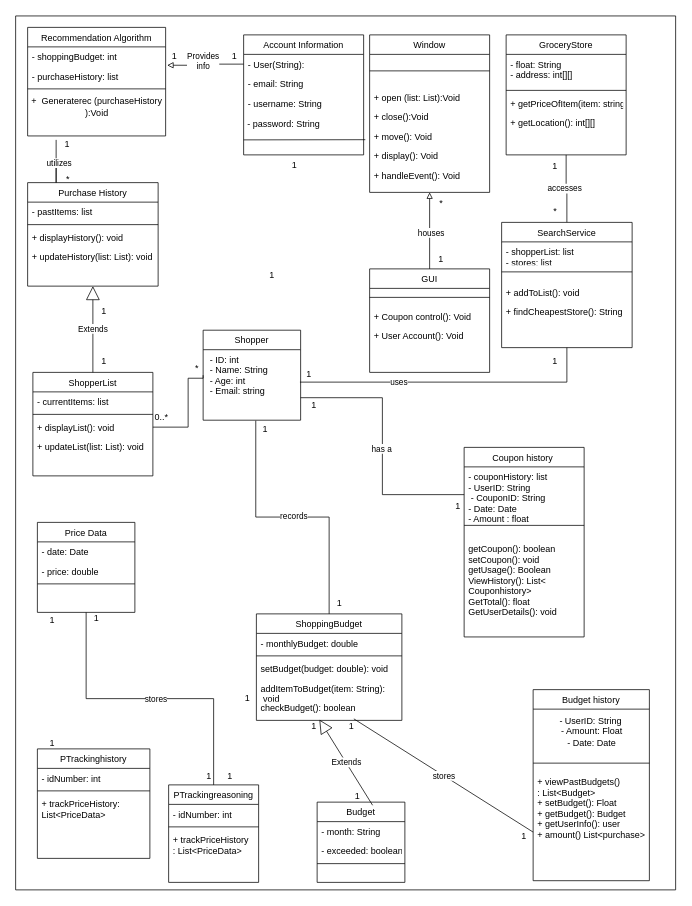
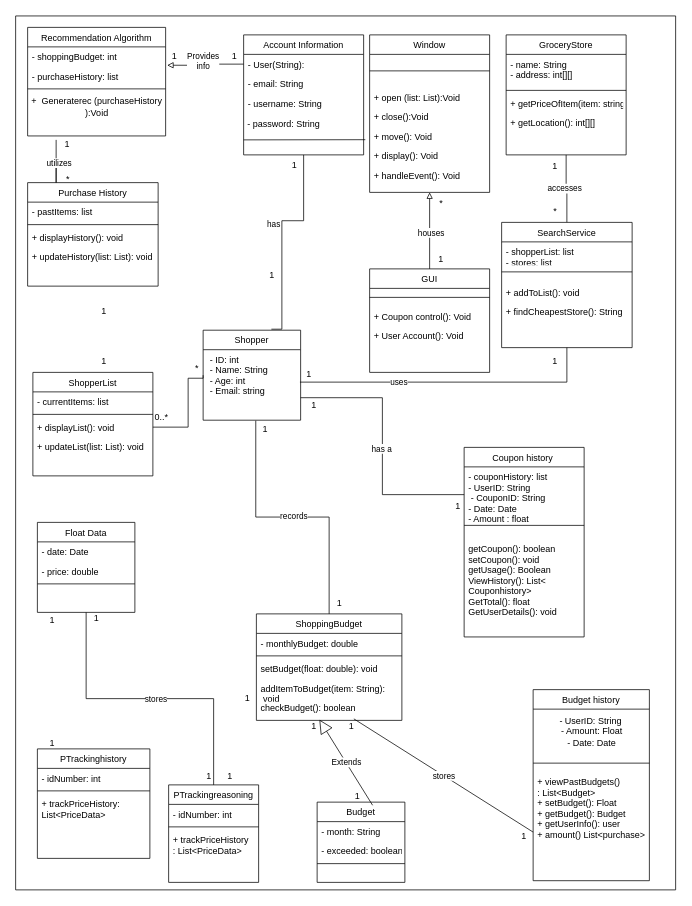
- <mxCell id="99" value="- float: String&#10;- address: int[][]" style="text;align=left;verticalAlign=top;spacingLeft=4;spacingRight=4;overflow=hidden;rotatable=0;points=[[0,0.5],[1,0.5]];portConstraint=eastwest;" vertex="1" parent="98"><mxGeometry y="26" width="160" height="44" as="geometry" /></mxCell>
+ <mxCell id="99" value="- name: String&#10;- address: int[][]" style="text;align=left;verticalAlign=top;spacingLeft=4;spacingRight=4;overflow=hidden;rotatable=0;points=[[0,0.5],[1,0.5]];portConstraint=eastwest;" vertex="1" parent="98"><mxGeometry y="26" width="160" height="44" as="geometry" /></mxCell>
+ <mxCell id="16" style="edgeStyle=orthogonalEdgeStyle;rounded=0;orthogonalLoop=1;jettySize=auto;html=1;exitX=0.5;exitY=1;exitDx=0;exitDy=0;entryX=0.7;entryY=-0.011;entryDx=0;entryDy=0;entryPerimeter=0;endArrow=none;endFill=0;" edge="1" parent="2" source="18" target="68"><mxGeometry relative="1" as="geometry"><mxPoint x="339" y="197.25" as="sourcePoint" /><mxPoint x="354" y="465.25" as="targetPoint" /><Array as="points"><mxPoint x="384" y="273" /><mxPoint x="355" y="273" /></Array></mxGeometry></mxCell>
+ <mxCell id="17" value="has" style="edgeLabel;html=1;align=center;verticalAlign=middle;resizable=0;points=[];" connectable="0" vertex="1" parent="16"><mxGeometry x="-0.118" relative="1" as="geometry"><mxPoint x="-12" as="offset" /></mxGeometry></mxCell>
- <mxCell id="36" value="Extends" style="endArrow=block;endSize=16;endFill=0;html=1;rounded=0;exitX=0.5;exitY=0;exitDx=0;exitDy=0;entryX=0.5;entryY=1;entryDx=0;entryDy=0;" edge="1" parent="2" source="29" target="39"><mxGeometry width="160" relative="1" as="geometry"><mxPoint x="141.5" y="505.25" as="sourcePoint" /><mxPoint x="141.5" y="413.25" as="targetPoint" /></mxGeometry></mxCell>
- <mxCell id="108" value="Price Data" style="swimlane;fontStyle=0;align=center;verticalAlign=top;childLayout=stackLayout;horizontal=1;startSize=26;horizontalStack=0;resizeParent=1;resizeLast=0;collapsible=1;marginBottom=0;rounded=0;shadow=0;strokeWidth=1;" vertex="1" parent="2"><mxGeometry x="29" y="675.25" width="130" height="120" as="geometry"><mxRectangle x="130" y="380" width="160" height="26" as="alternateBounds" /></mxGeometry></mxCell>
+ <mxCell id="108" value="Float Data" style="swimlane;fontStyle=0;align=center;verticalAlign=top;childLayout=stackLayout;horizontal=1;startSize=26;horizontalStack=0;resizeParent=1;resizeLast=0;collapsible=1;marginBottom=0;rounded=0;shadow=0;strokeWidth=1;" vertex="1" parent="2"><mxGeometry x="29" y="675.25" width="130" height="120" as="geometry"><mxRectangle x="130" y="380" width="160" height="26" as="alternateBounds" /></mxGeometry></mxCell>
- <mxCell id="83" value="setBudget(budget: double): void" style="text;align=left;verticalAlign=top;spacingLeft=4;spacingRight=4;overflow=hidden;rotatable=0;points=[[0,0.5],[1,0.5]];portConstraint=eastwest;fontStyle=0" vertex="1" parent="80"><mxGeometry y="60" width="194" height="26" as="geometry" /></mxCell>
+ <mxCell id="83" value="setBudget(float: double): void" style="text;align=left;verticalAlign=top;spacingLeft=4;spacingRight=4;overflow=hidden;rotatable=0;points=[[0,0.5],[1,0.5]];portConstraint=eastwest;fontStyle=0" vertex="1" parent="80"><mxGeometry y="60" width="194" height="26" as="geometry" /></mxCell>
